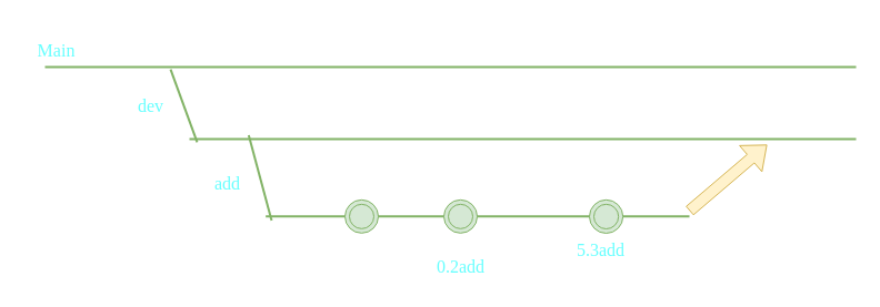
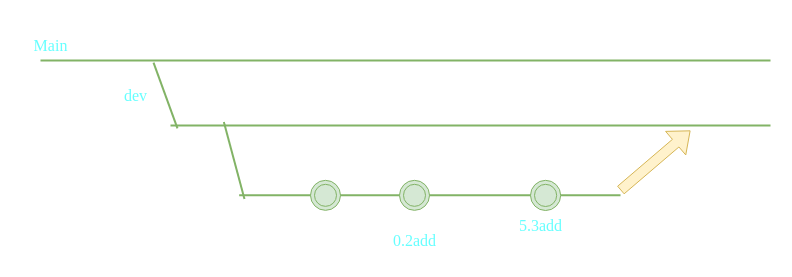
- <mxCell id="14" value="add" style="text;html=1;resizable=0;autosize=1;align=center;verticalAlign=middle;points=[];fillColor=none;strokeColor=none;rounded=0;fontFamily=Verdana;fontSize=16;fontColor=#66FFFF;" vertex="1" parent="1"><mxGeometry x="178.66" y="149.84" width="50" height="30" as="geometry" /></mxCell>
